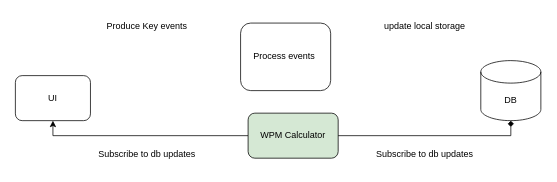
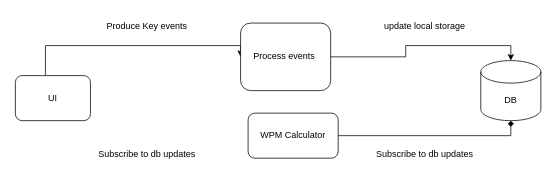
+ <mxCell id="3" style="edgeStyle=orthogonalEdgeStyle;rounded=0;orthogonalLoop=1;jettySize=auto;html=1;entryX=0;entryY=0.5;entryDx=0;entryDy=0;" edge="1" parent="1" source="4" target="5"><mxGeometry relative="1" as="geometry"><Array as="points"><mxPoint x="60" y="60" /></Array></mxGeometry></mxCell>
+ <mxCell id="13" style="edgeStyle=orthogonalEdgeStyle;rounded=0;orthogonalLoop=1;jettySize=auto;html=1;entryX=0.5;entryY=0;entryDx=0;entryDy=0;entryPerimeter=0;" edge="1" parent="1" source="5" target="2"><mxGeometry relative="1" as="geometry" /></mxCell>
- <mxCell id="8" style="edgeStyle=orthogonalEdgeStyle;rounded=0;orthogonalLoop=1;jettySize=auto;html=1;entryX=0.5;entryY=1;entryDx=0;entryDy=0;" edge="1" parent="1" source="9" target="4"><mxGeometry relative="1" as="geometry" /></mxCell>
- <mxCell id="9" value="WPM Calculator" style="rounded=1;whiteSpace=wrap;html=1;fillColor=#d5e8d4;" vertex="1" parent="1"><mxGeometry x="330" y="150" width="120" height="60" as="geometry" /></mxCell>
+ <mxCell id="9" value="WPM Calculator" style="rounded=1;whiteSpace=wrap;html=1;" vertex="1" parent="1"><mxGeometry x="330" y="150" width="120" height="60" as="geometry" /></mxCell>
